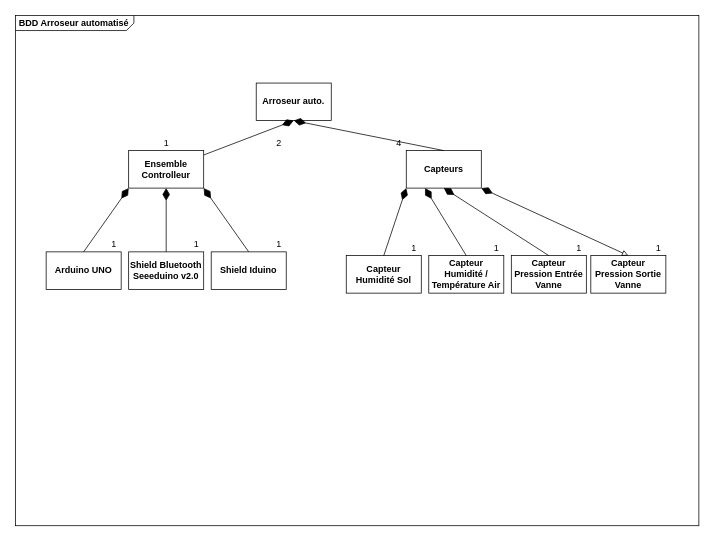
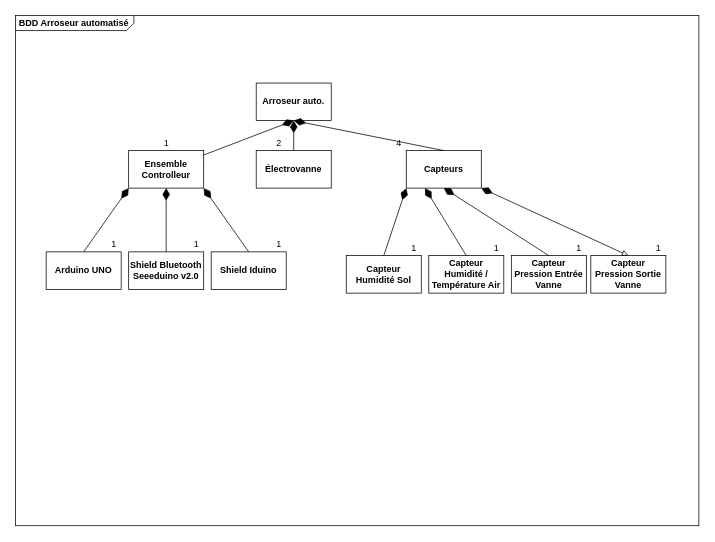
+ <mxCell id="9" value="" style="strokeColor=inherit;fillColor=inherit;gradientColor=inherit;align=right;html=1;verticalAlign=bottom;endArrow=none;startArrow=diamondThin;startSize=14;startFill=1;edgeStyle=none;endFill=0;labelBackgroundColor=none;exitX=0.5;exitY=1;exitDx=0;exitDy=0;jumpStyle=none;sketch=0;entryX=0.5;entryY=0;entryDx=0;entryDy=0;" parent="1" source="3" target="8" edge="1"><mxGeometry x="1" relative="1" as="geometry"><mxPoint x="401" y="170" as="sourcePoint" /><mxPoint x="241" y="219.524" as="targetPoint" /></mxGeometry></mxCell>
+ <mxCell id="8" value="Électrovanne" style="strokeColor=inherit;fillColor=inherit;gradientColor=inherit;shape=rect;fontStyle=1;html=1;whiteSpace=wrap;align=center;" parent="1" vertex="1"><mxGeometry x="341" y="200" width="100" height="50" as="geometry" /></mxCell>
